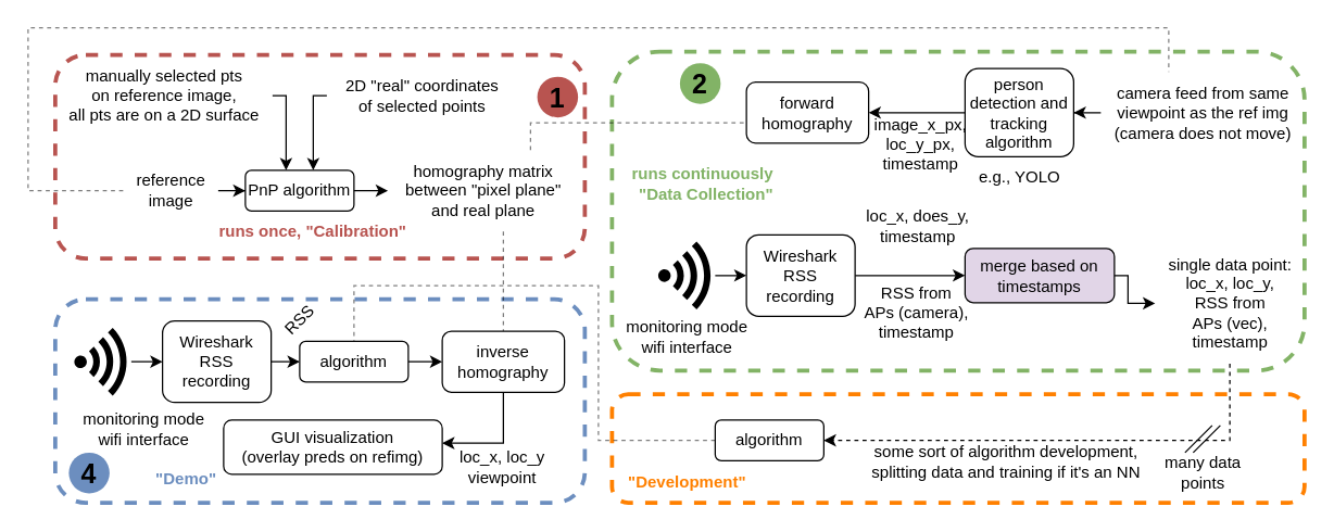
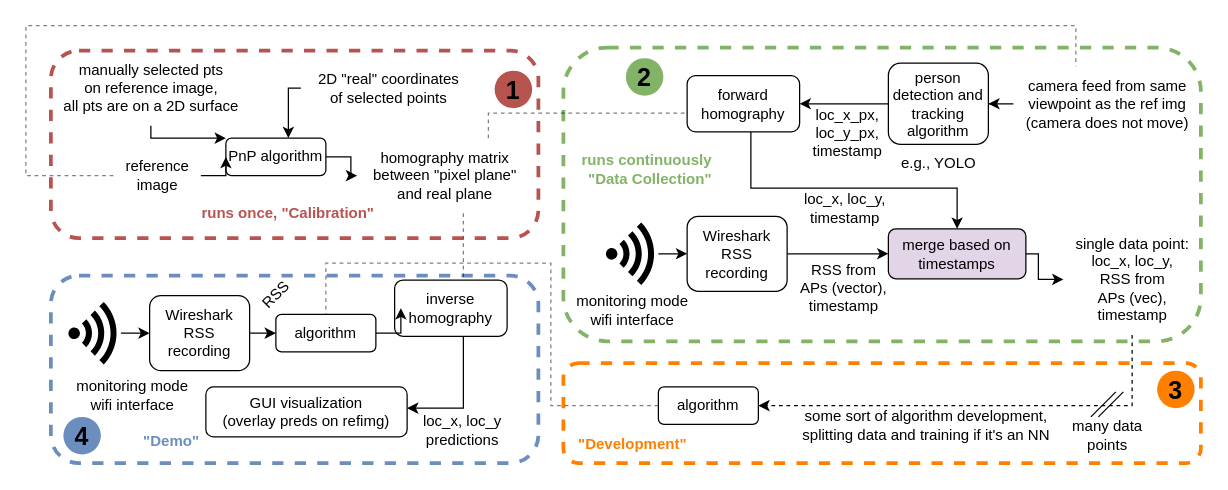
- <mxCell id="15" value="image_x_px,&lt;br&gt;loc_y_px,&lt;br&gt;timestamp" style="text;html=1;align=center;verticalAlign=middle;resizable=0;points=[];autosize=1;strokeColor=none;fillColor=none;" parent="1" vertex="1"><mxGeometry x="637" y="76" width="80" height="60" as="geometry" /></mxCell>
+ <mxCell id="15" value="loc_x_px,&lt;br&gt;loc_y_px,&lt;br&gt;timestamp" style="text;html=1;align=center;verticalAlign=middle;resizable=0;points=[];autosize=1;strokeColor=none;fillColor=none;" parent="1" vertex="1"><mxGeometry x="637" y="76" width="80" height="60" as="geometry" /></mxCell>
- <mxCell id="28" value="PnP algorithm" style="rounded=1;whiteSpace=wrap;html=1;" parent="1" vertex="1"><mxGeometry x="180" y="125" width="80" height="30" as="geometry" /></mxCell>
+ <mxCell id="28" value="PnP algorithm" style="rounded=1;whiteSpace=wrap;html=1;" parent="1" vertex="1"><mxGeometry x="180" y="110" width="80" height="30" as="geometry" /></mxCell>
+ <mxCell id="17" value="" style="edgeStyle=orthogonalEdgeStyle;rounded=0;orthogonalLoop=1;jettySize=auto;html=1;" parent="1" source="14" target="16" edge="1"><mxGeometry relative="1" as="geometry"><Array as="points"><mxPoint x="600" y="150" /><mxPoint x="765" y="150" /></Array></mxGeometry></mxCell>
- <mxCell id="18" value="loc_x, does_y,&lt;br&gt;timestamp" style="text;html=1;align=center;verticalAlign=middle;resizable=0;points=[];autosize=1;strokeColor=none;fillColor=none;" parent="1" vertex="1"><mxGeometry x="630" y="146" width="90" height="40" as="geometry" /></mxCell>
+ <mxCell id="18" value="loc_x, loc_y,&lt;br&gt;timestamp" style="text;html=1;align=center;verticalAlign=middle;resizable=0;points=[];autosize=1;strokeColor=none;fillColor=none;" parent="1" vertex="1"><mxGeometry x="630" y="146" width="90" height="40" as="geometry" /></mxCell>
- <mxCell id="24" value="RSS from&lt;br&gt;APs (camera),&lt;br&gt;timestamp" style="text;html=1;align=center;verticalAlign=middle;resizable=0;points=[];autosize=1;strokeColor=none;fillColor=none;" parent="1" vertex="1"><mxGeometry x="629" y="200" width="90" height="60" as="geometry" /></mxCell>
+ <mxCell id="24" value="RSS from&lt;br&gt;APs (vector),&lt;br&gt;timestamp" style="text;html=1;align=center;verticalAlign=middle;resizable=0;points=[];autosize=1;strokeColor=none;fillColor=none;" parent="1" vertex="1"><mxGeometry x="629" y="200" width="90" height="60" as="geometry" /></mxCell>
- <mxCell id="40" value="inverse homography" style="rounded=1;whiteSpace=wrap;html=1;" vertex="1" parent="1"><mxGeometry x="325" y="243.5" width="90" height="45" as="geometry" /></mxCell>
+ <mxCell id="40" value="inverse homography" style="rounded=1;whiteSpace=wrap;html=1;" vertex="1" parent="1"><mxGeometry x="315" y="223.5" width="90" height="45" as="geometry" /></mxCell>
+ <mxCell id="62" value="&lt;b&gt;&lt;font style=&quot;font-size: 20px;&quot;&gt;3&lt;/font&gt;&lt;/b&gt;" style="ellipse;whiteSpace=wrap;html=1;aspect=fixed;fillColor=#FF8000;strokeColor=none;" vertex="1" parent="1"><mxGeometry x="925" y="296" width="30" height="30" as="geometry" /></mxCell>
- <mxCell id="57" value="loc_x, loc_y&lt;br&gt;viewpoint" style="text;html=1;align=center;verticalAlign=middle;resizable=0;points=[];autosize=1;strokeColor=none;fillColor=none;" vertex="1" parent="1"><mxGeometry x="324" y="324" width="90" height="40" as="geometry" /></mxCell>
+ <mxCell id="57" value="loc_x, loc_y&lt;br&gt;predictions" style="text;html=1;align=center;verticalAlign=middle;resizable=0;points=[];autosize=1;strokeColor=none;fillColor=none;" vertex="1" parent="1"><mxGeometry x="324" y="324" width="90" height="40" as="geometry" /></mxCell>
